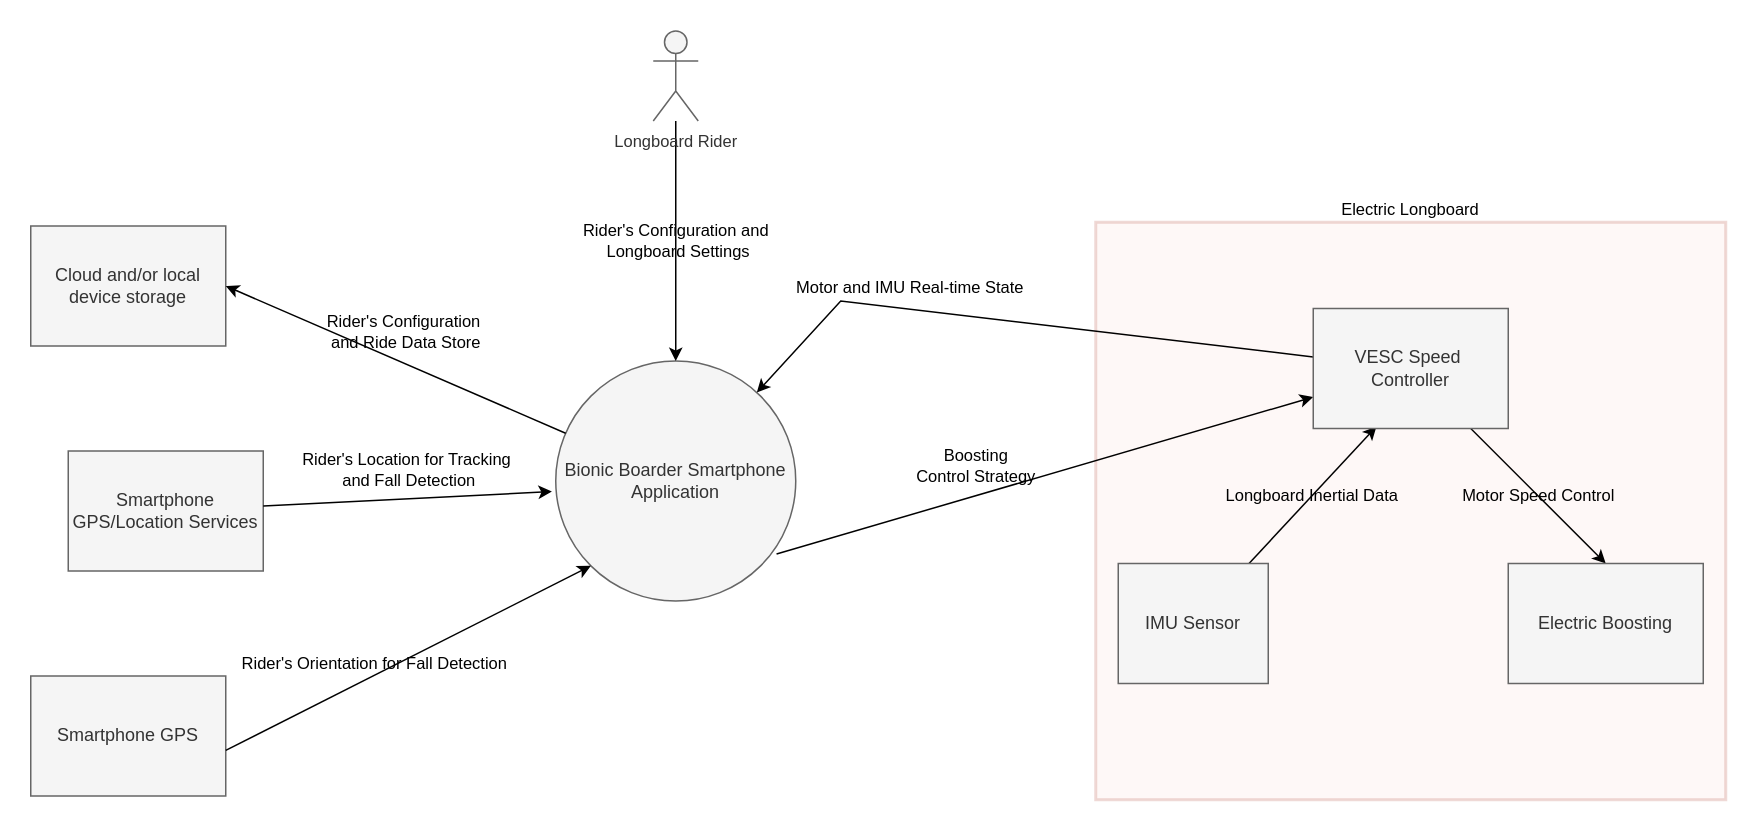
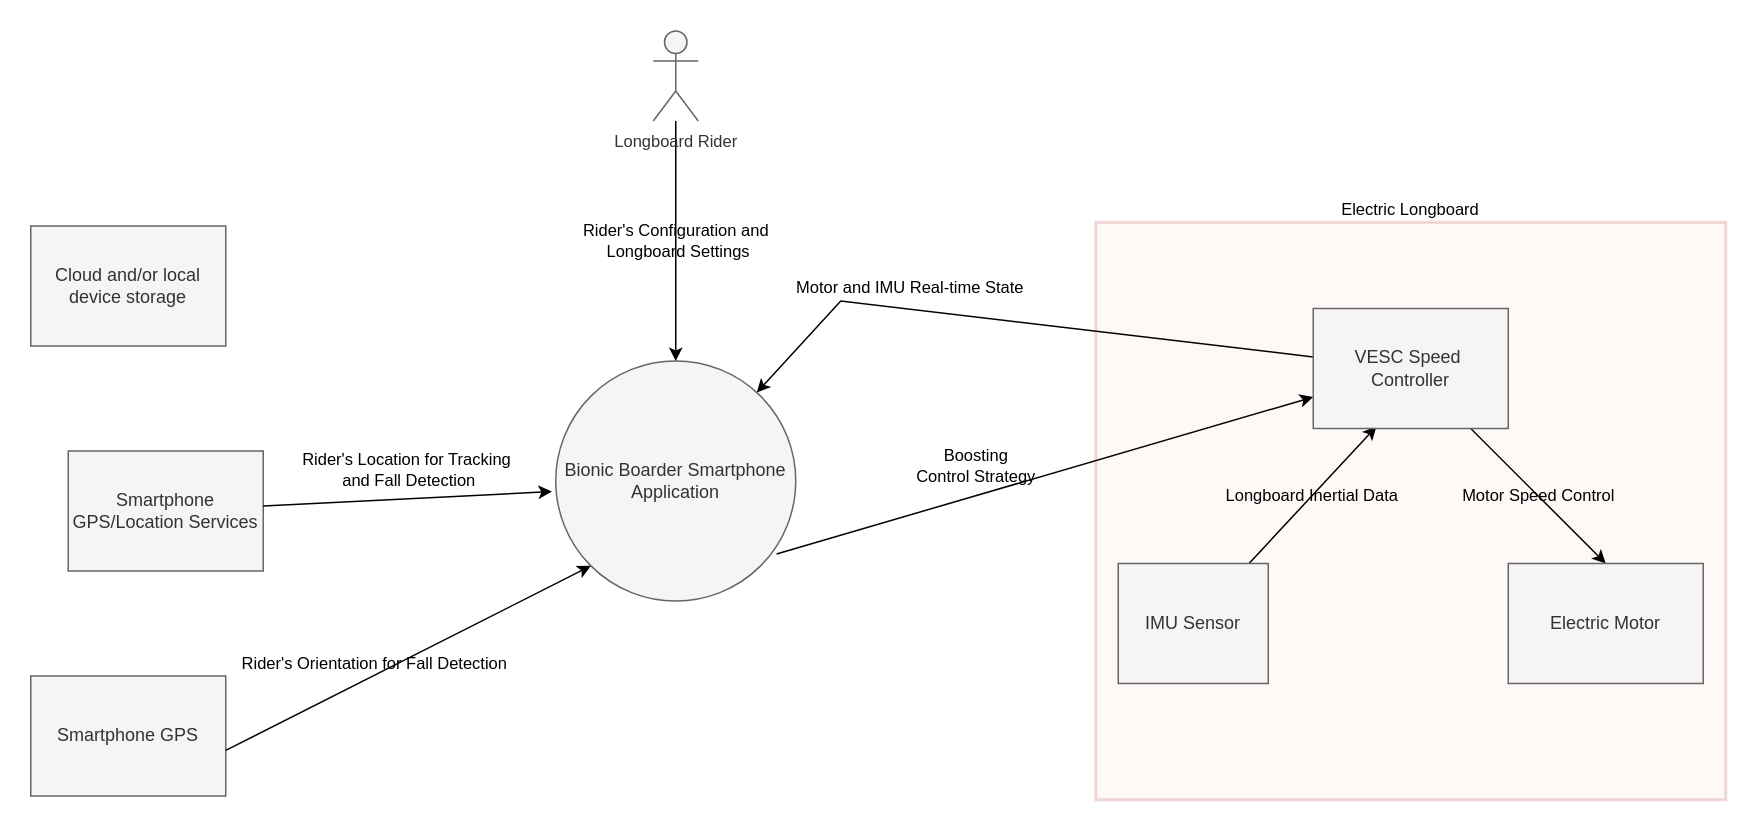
- <mxCell id="10" value="Rider's Configuration&amp;nbsp;&lt;div&gt;and Ride Data Store&lt;/div&gt;" style="endArrow=classic;html=1;rounded=0;strokeColor=#000000;entryX=1;entryY=0.5;entryDx=0;entryDy=0;fillColor=#ffcccc;labelBackgroundColor=none;fontColor=#000000;horizontal=1;align=center;verticalAlign=middle;" parent="1" source="4" target="7" edge="1"><mxGeometry x="0.007" y="-19" width="50" height="50" relative="1" as="geometry"><mxPoint x="420" y="230" as="sourcePoint" /><mxPoint x="460" y="110" as="targetPoint" /><mxPoint as="offset" /></mxGeometry></mxCell>
- <mxCell id="22" value="Electric Boosting" style="rounded=0;whiteSpace=wrap;html=1;strokeColor=#666666;align=center;verticalAlign=middle;fontFamily=Helvetica;fontSize=12;fontColor=#333333;labelBackgroundColor=none;fillColor=#f5f5f5;" parent="1" vertex="1"><mxGeometry x="1005" y="375" width="130" height="80" as="geometry" /></mxCell>
+ <mxCell id="22" value="Electric Motor" style="rounded=0;whiteSpace=wrap;html=1;strokeColor=#666666;align=center;verticalAlign=middle;fontFamily=Helvetica;fontSize=12;fontColor=#333333;labelBackgroundColor=none;fillColor=#f5f5f5;" parent="1" vertex="1"><mxGeometry x="1005" y="375" width="130" height="80" as="geometry" /></mxCell>
